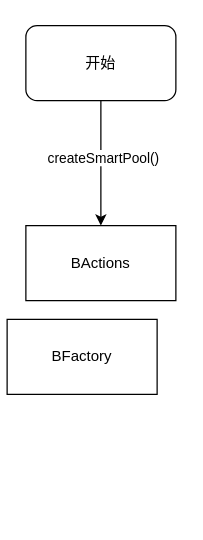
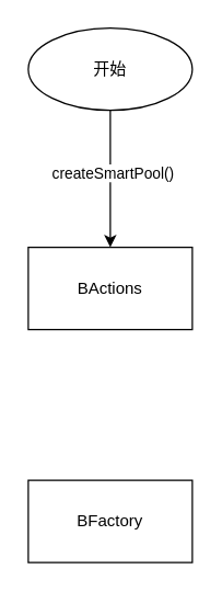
- <mxCell id="4" value="开始" style="rounded=1;whiteSpace=wrap;html=1;" vertex="1" parent="1"><mxGeometry x="20" y="20" width="120" height="60" as="geometry" /></mxCell>
+ <mxCell id="4" value="开始" style="ellipse;whiteSpace=wrap;html=1;" vertex="1" parent="1"><mxGeometry x="20" y="20" width="120" height="60" as="geometry" /></mxCell>
- <mxCell id="6" value="BFactory" style="rounded=0;whiteSpace=wrap;html=1;" vertex="1" parent="1"><mxGeometry x="5" y="255" width="120" height="60" as="geometry" /></mxCell>
+ <mxCell id="6" value="BFactory" style="rounded=0;whiteSpace=wrap;html=1;" vertex="1" parent="1"><mxGeometry x="20" y="350" width="120" height="60" as="geometry" /></mxCell>
